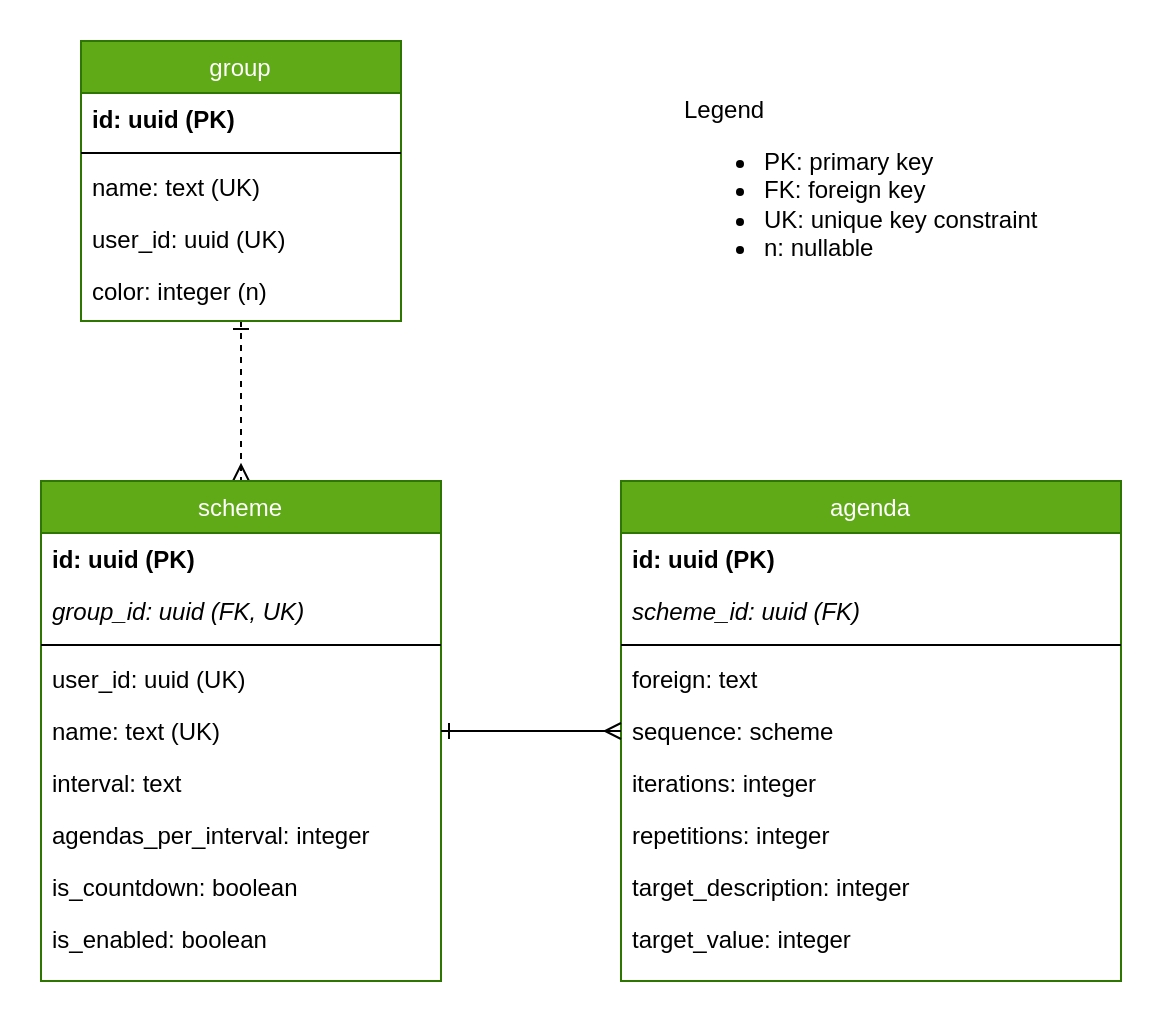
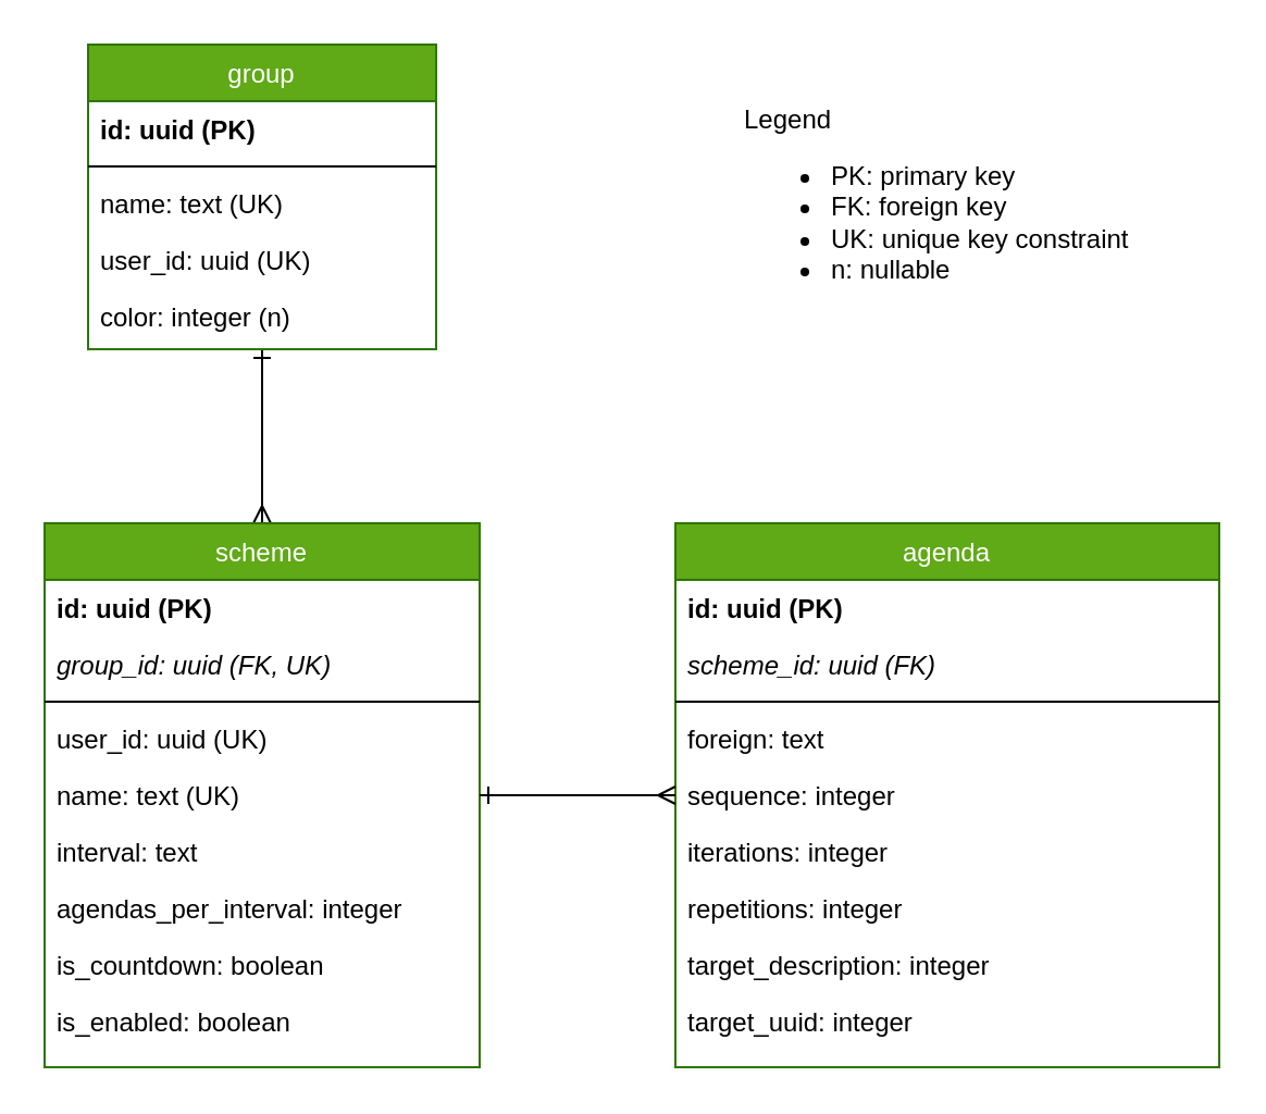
- <mxCell id="2" style="rounded=0;orthogonalLoop=1;jettySize=auto;html=1;exitX=0.5;exitY=1;exitDx=0;exitDy=0;entryX=0.5;entryY=0;entryDx=0;entryDy=0;strokeColor=#000000;edgeStyle=orthogonalEdgeStyle;startArrow=ERone;startFill=0;endArrow=ERmany;endFill=0;dashed=1;" parent="1" source="4" target="10" edge="1"><mxGeometry relative="1" as="geometry" /></mxCell>
+ <mxCell id="2" style="rounded=0;orthogonalLoop=1;jettySize=auto;html=1;exitX=0.5;exitY=1;exitDx=0;exitDy=0;entryX=0.5;entryY=0;entryDx=0;entryDy=0;strokeColor=#000000;edgeStyle=orthogonalEdgeStyle;startArrow=ERone;startFill=0;endArrow=ERmany;endFill=0;" parent="1" source="4" target="10" edge="1"><mxGeometry relative="1" as="geometry" /></mxCell>
- <mxCell id="25" value="sequence: scheme" style="text;align=left;verticalAlign=top;spacingLeft=4;spacingRight=4;overflow=hidden;rotatable=0;points=[[0,0.5],[1,0.5]];portConstraint=eastwest;rounded=0;shadow=0;html=0;" parent="20" vertex="1"><mxGeometry y="112" width="250" height="26" as="geometry" /></mxCell>
+ <mxCell id="25" value="sequence: integer" style="text;align=left;verticalAlign=top;spacingLeft=4;spacingRight=4;overflow=hidden;rotatable=0;points=[[0,0.5],[1,0.5]];portConstraint=eastwest;rounded=0;shadow=0;html=0;" parent="20" vertex="1"><mxGeometry y="112" width="250" height="26" as="geometry" /></mxCell>
- <mxCell id="29" value="target_value: integer" style="text;align=left;verticalAlign=top;spacingLeft=4;spacingRight=4;overflow=hidden;rotatable=0;points=[[0,0.5],[1,0.5]];portConstraint=eastwest;rounded=0;shadow=0;html=0;" parent="20" vertex="1"><mxGeometry y="216" width="250" height="26" as="geometry" /></mxCell>
+ <mxCell id="29" value="target_uuid: integer" style="text;align=left;verticalAlign=top;spacingLeft=4;spacingRight=4;overflow=hidden;rotatable=0;points=[[0,0.5],[1,0.5]];portConstraint=eastwest;rounded=0;shadow=0;html=0;" parent="20" vertex="1"><mxGeometry y="216" width="250" height="26" as="geometry" /></mxCell>
